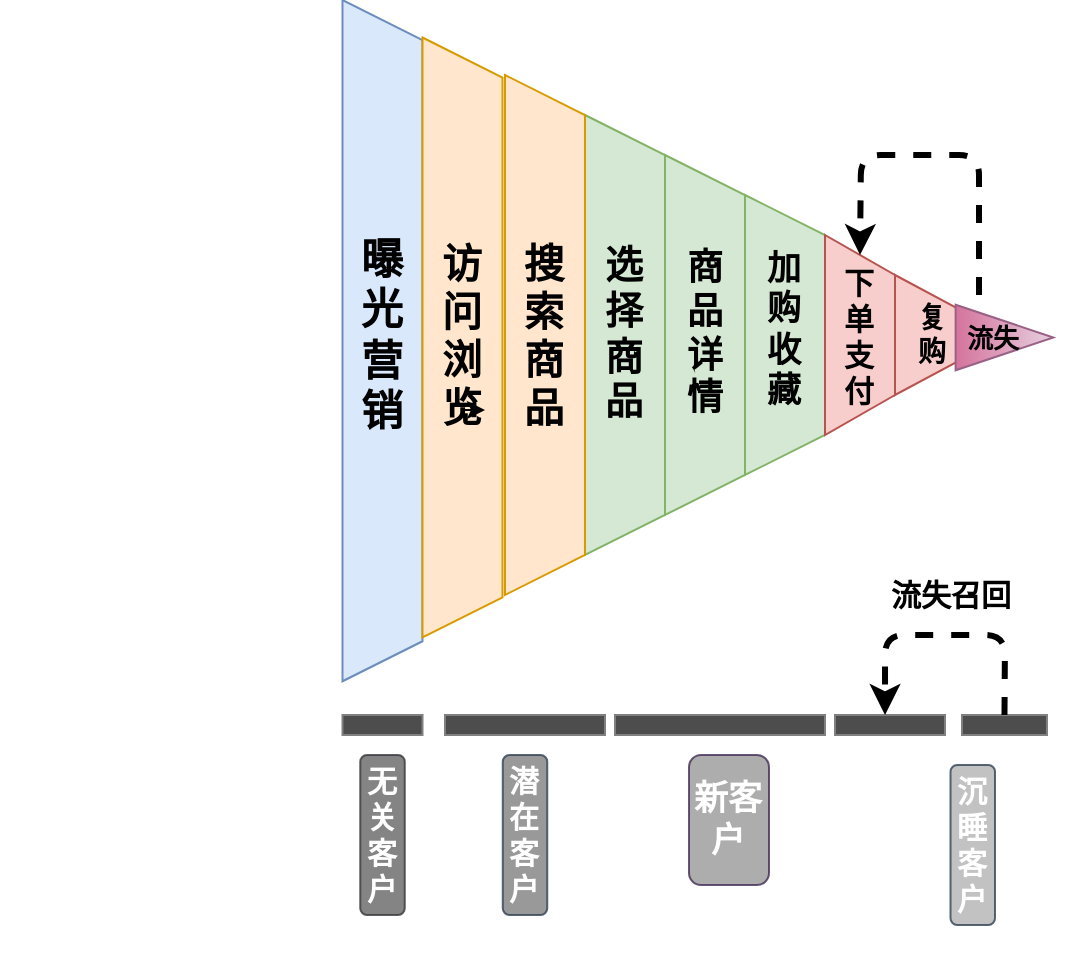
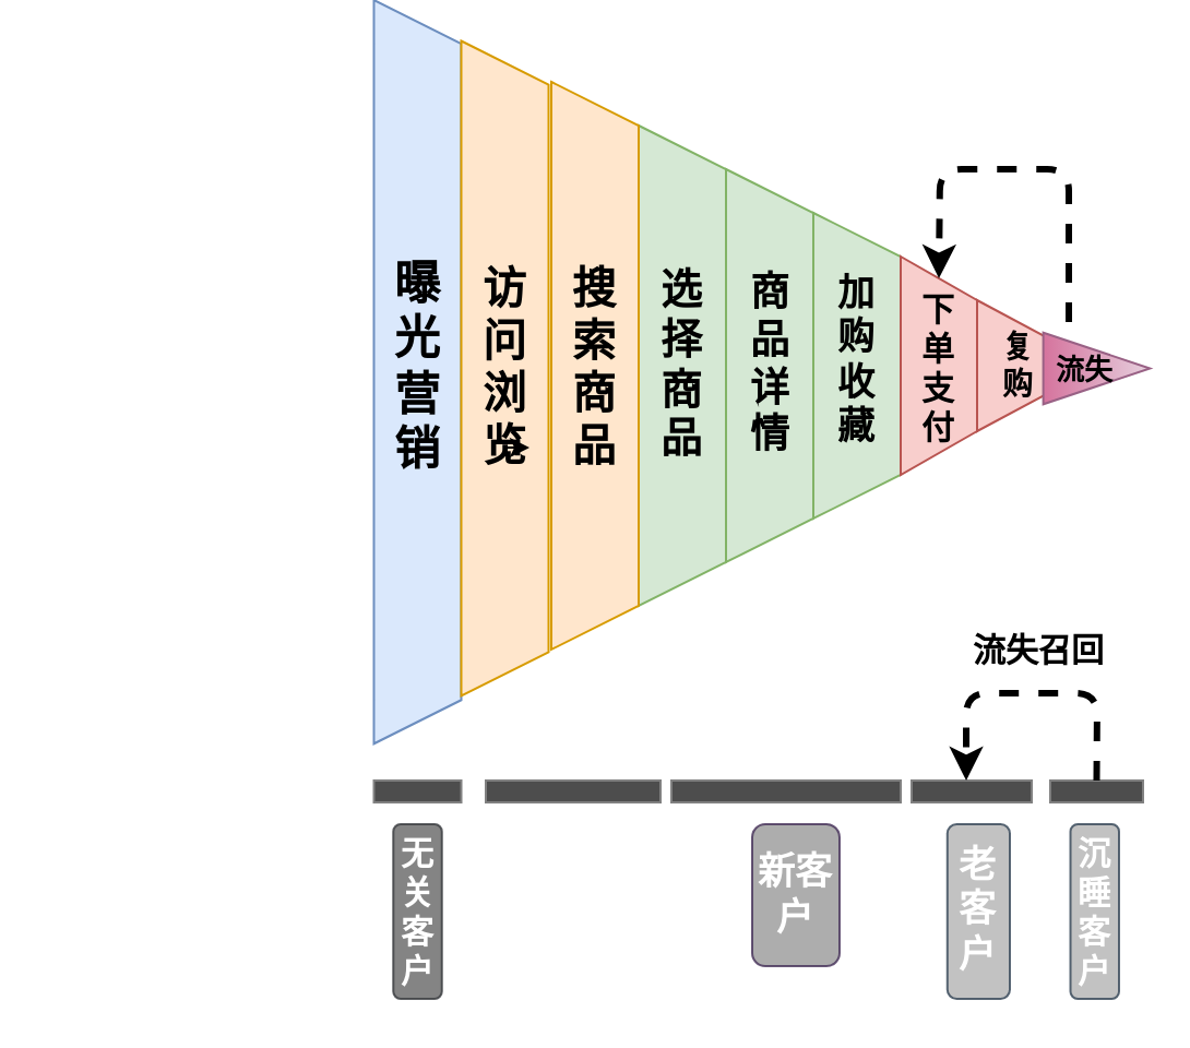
- <mxCell id="24" value="&lt;span style=&quot;font-size: 15px&quot;&gt;&lt;b&gt;潜在客户&lt;/b&gt;&lt;/span&gt;" style="text;html=1;strokeColor=#314354;align=center;verticalAlign=middle;whiteSpace=wrap;rounded=1;opacity=80;fontColor=#ffffff;fillColor=#808080;" parent="1" vertex="1"><mxGeometry x="250.88" y="320" width="22.25" height="80" as="geometry" /></mxCell>
+ <mxCell id="28" value="&lt;b&gt;&lt;font style=&quot;font-size: 17px&quot;&gt;老客户&lt;/font&gt;&lt;/b&gt;" style="text;html=1;strokeColor=#314354;align=center;verticalAlign=middle;whiteSpace=wrap;rounded=1;opacity=80;fontColor=#ffffff;fillColor=#B3B3B3;" parent="1" vertex="1"><mxGeometry x="433.38" y="320" width="28.62" height="80" as="geometry" /></mxCell>
- <mxCell id="30" value="&lt;span style=&quot;font-size: 15px&quot;&gt;&lt;b&gt;沉睡客户&lt;/b&gt;&lt;/span&gt;" style="text;html=1;strokeColor=#314354;align=center;verticalAlign=middle;whiteSpace=wrap;rounded=1;opacity=80;fontColor=#ffffff;fillColor=#B3B3B3;" parent="1" vertex="1"><mxGeometry x="474.75" y="325" width="22.25" height="80" as="geometry" /></mxCell>
+ <mxCell id="30" value="&lt;span style=&quot;font-size: 15px&quot;&gt;&lt;b&gt;沉睡客户&lt;/b&gt;&lt;/span&gt;" style="text;html=1;strokeColor=#314354;align=center;verticalAlign=middle;whiteSpace=wrap;rounded=1;opacity=80;fontColor=#ffffff;fillColor=#B3B3B3;" parent="1" vertex="1"><mxGeometry x="489.75" y="320" width="22.25" height="80" as="geometry" /></mxCell>
